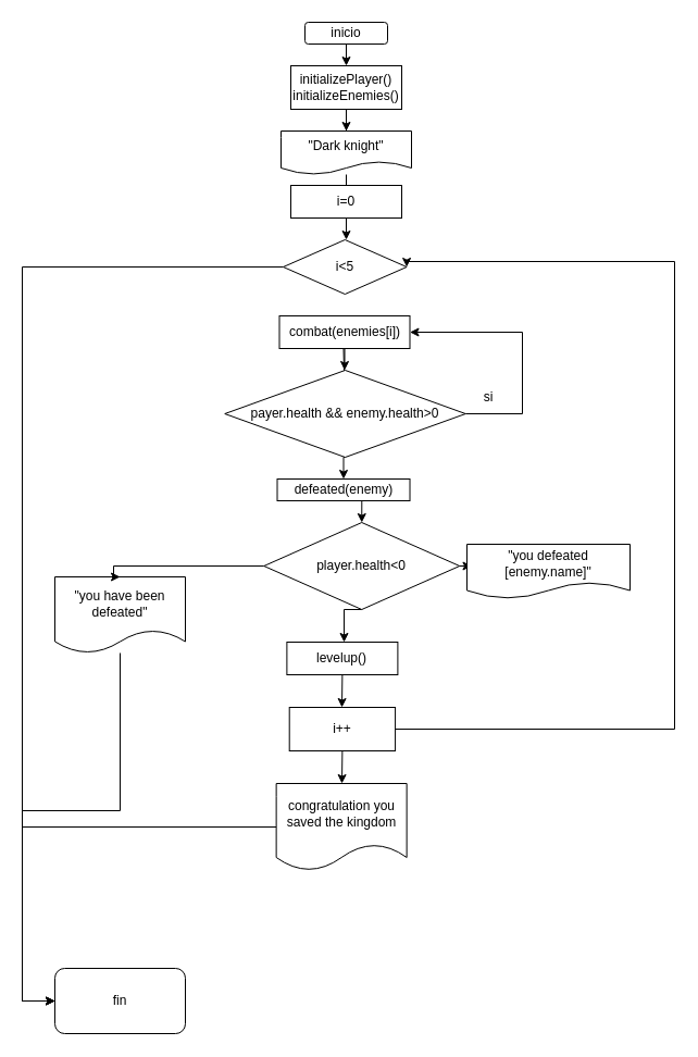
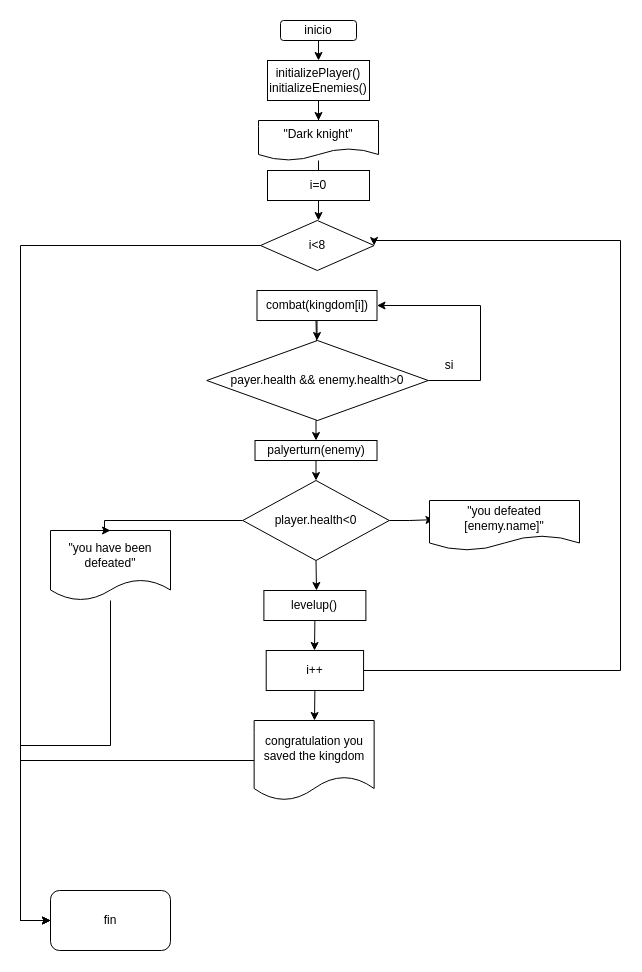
- <mxCell id="19" value="i&amp;lt;5" style="rhombus;whiteSpace=wrap;html=1;rounded=0;" parent="1" vertex="1"><mxGeometry x="260" y="220" width="113.63" height="50" as="geometry" /></mxCell>
+ <mxCell id="19" value="i&amp;lt;8" style="rhombus;whiteSpace=wrap;html=1;rounded=0;" parent="1" vertex="1"><mxGeometry x="260" y="220" width="113.63" height="50" as="geometry" /></mxCell>
- <mxCell id="11" value="combat(enemies[i])" style="rounded=0;whiteSpace=wrap;html=1;" parent="1" vertex="1"><mxGeometry x="256.5" y="290" width="120" height="30" as="geometry" /></mxCell>
+ <mxCell id="11" value="combat(kingdom[i])" style="rounded=0;whiteSpace=wrap;html=1;" parent="1" vertex="1"><mxGeometry x="256.5" y="290" width="120" height="30" as="geometry" /></mxCell>
- <mxCell id="17" value="defeated(enemy)" style="whiteSpace=wrap;html=1;" parent="1" vertex="1"><mxGeometry x="254.51" y="440" width="122" height="20" as="geometry" /></mxCell>
+ <mxCell id="17" value="palyerturn(enemy)" style="whiteSpace=wrap;html=1;" parent="1" vertex="1"><mxGeometry x="254.51" y="440" width="122" height="20" as="geometry" /></mxCell>
- <mxCell id="26" value="player.health&amp;lt;0" style="rhombus;whiteSpace=wrap;html=1;" parent="1" vertex="1"><mxGeometry x="242.26" y="480" width="180" height="80" as="geometry" /></mxCell>
+ <mxCell id="26" value="player.health&amp;lt;0" style="rhombus;whiteSpace=wrap;html=1;" parent="1" vertex="1"><mxGeometry x="242.26" y="480" width="146.5" height="80" as="geometry" /></mxCell>
